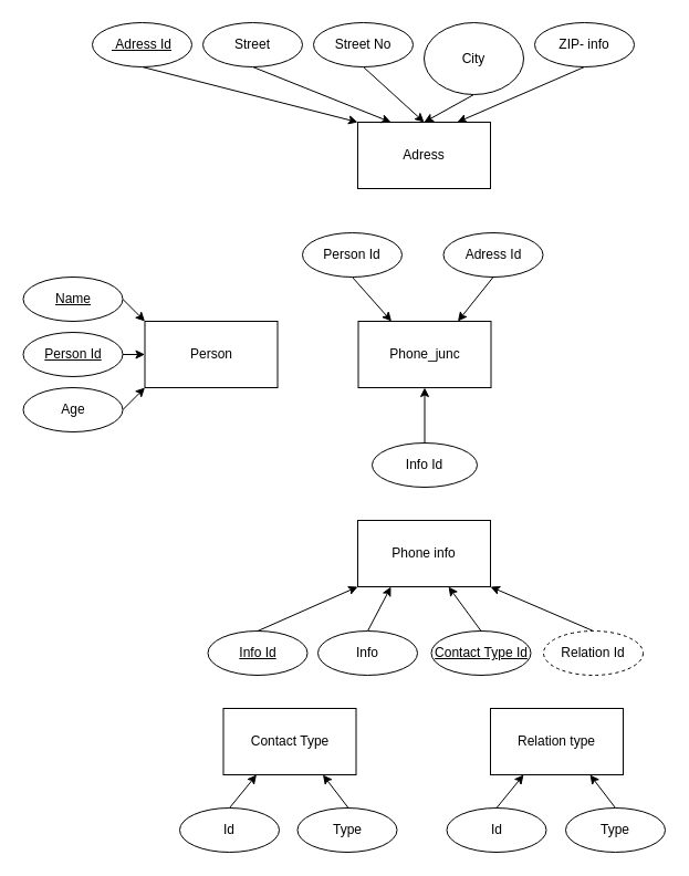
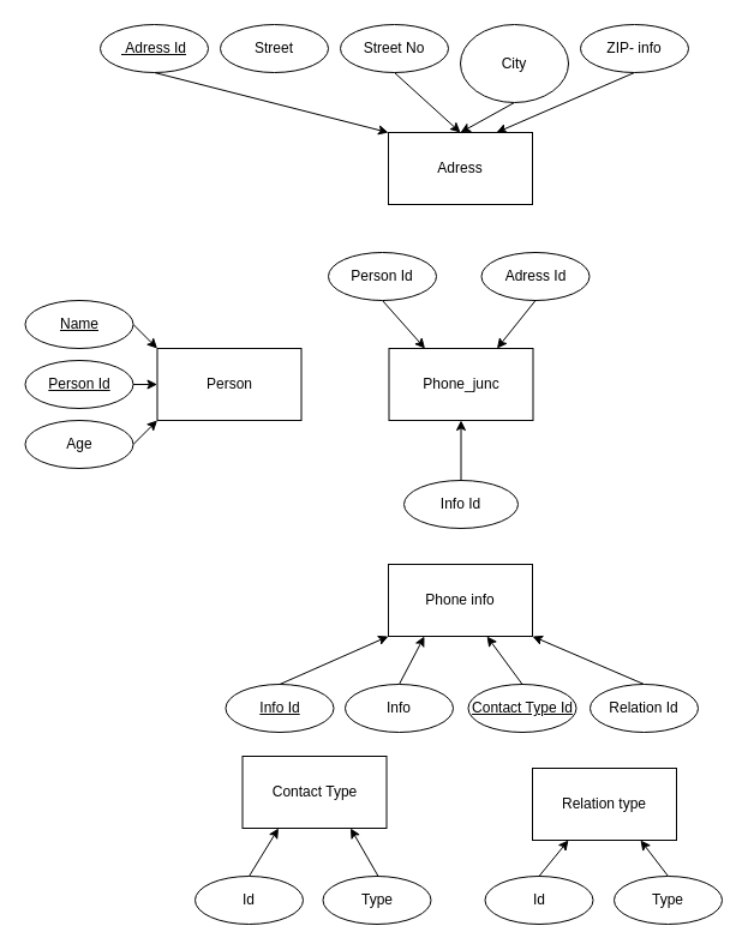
- <mxCell id="9" style="edgeStyle=none;html=1;exitX=0.5;exitY=1;exitDx=0;exitDy=0;entryX=0.25;entryY=0;entryDx=0;entryDy=0;" edge="1" parent="1" source="10" target="8"><mxGeometry relative="1" as="geometry" /></mxCell>
- <mxCell id="40" value="&lt;span style=&quot;font-family: &amp;#34;helvetica&amp;#34;&quot;&gt;Relation Id&lt;/span&gt;" style="ellipse;whiteSpace=wrap;html=1;dashed=1;" vertex="1" parent="1"><mxGeometry x="491" y="570" width="90" height="40" as="geometry" /></mxCell>
+ <mxCell id="40" value="&lt;span style=&quot;font-family: &amp;#34;helvetica&amp;#34;&quot;&gt;Relation Id&lt;/span&gt;" style="ellipse;whiteSpace=wrap;html=1;" vertex="1" parent="1"><mxGeometry x="491" y="570" width="90" height="40" as="geometry" /></mxCell>
- <mxCell id="41" value="Contact Type" style="rounded=0;whiteSpace=wrap;html=1;" vertex="1" parent="1"><mxGeometry x="201.5" y="640" width="120" height="60" as="geometry" /></mxCell>
+ <mxCell id="41" value="Contact Type" style="rounded=0;whiteSpace=wrap;html=1;" vertex="1" parent="1"><mxGeometry x="201.5" y="630" width="120" height="60" as="geometry" /></mxCell>
